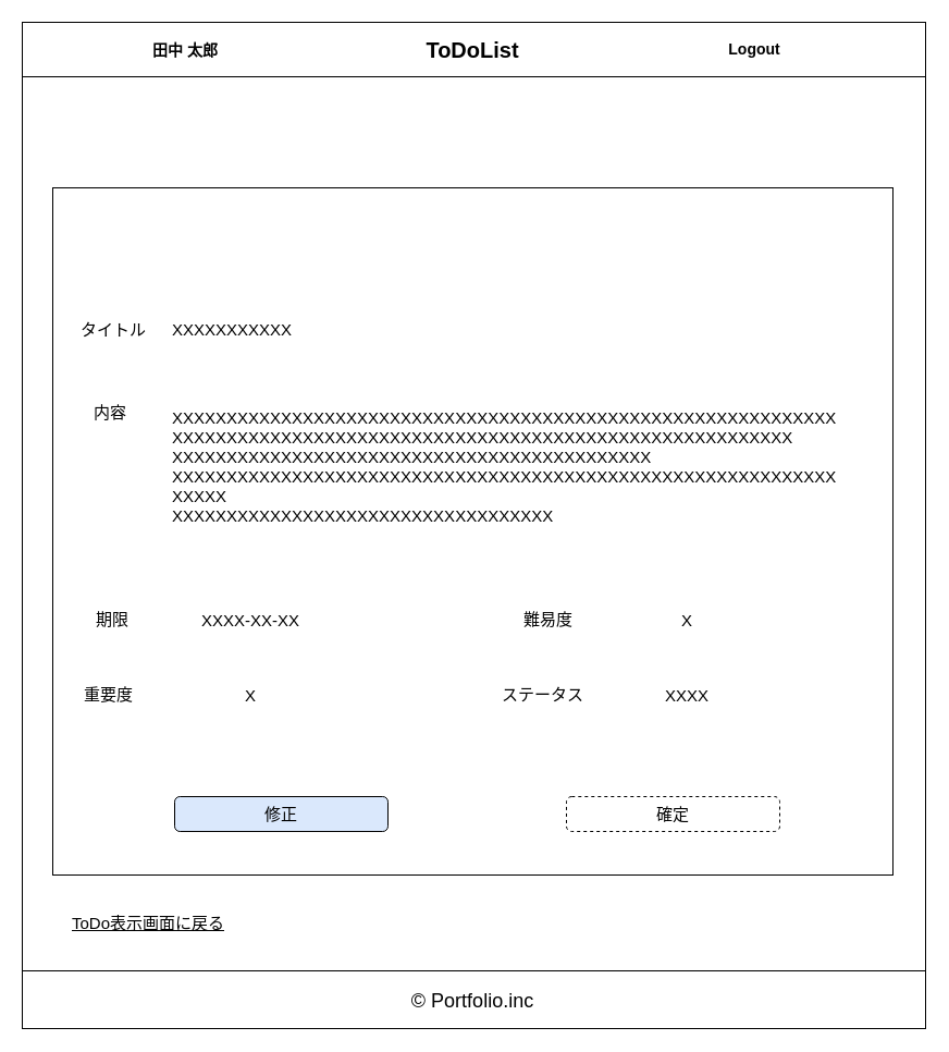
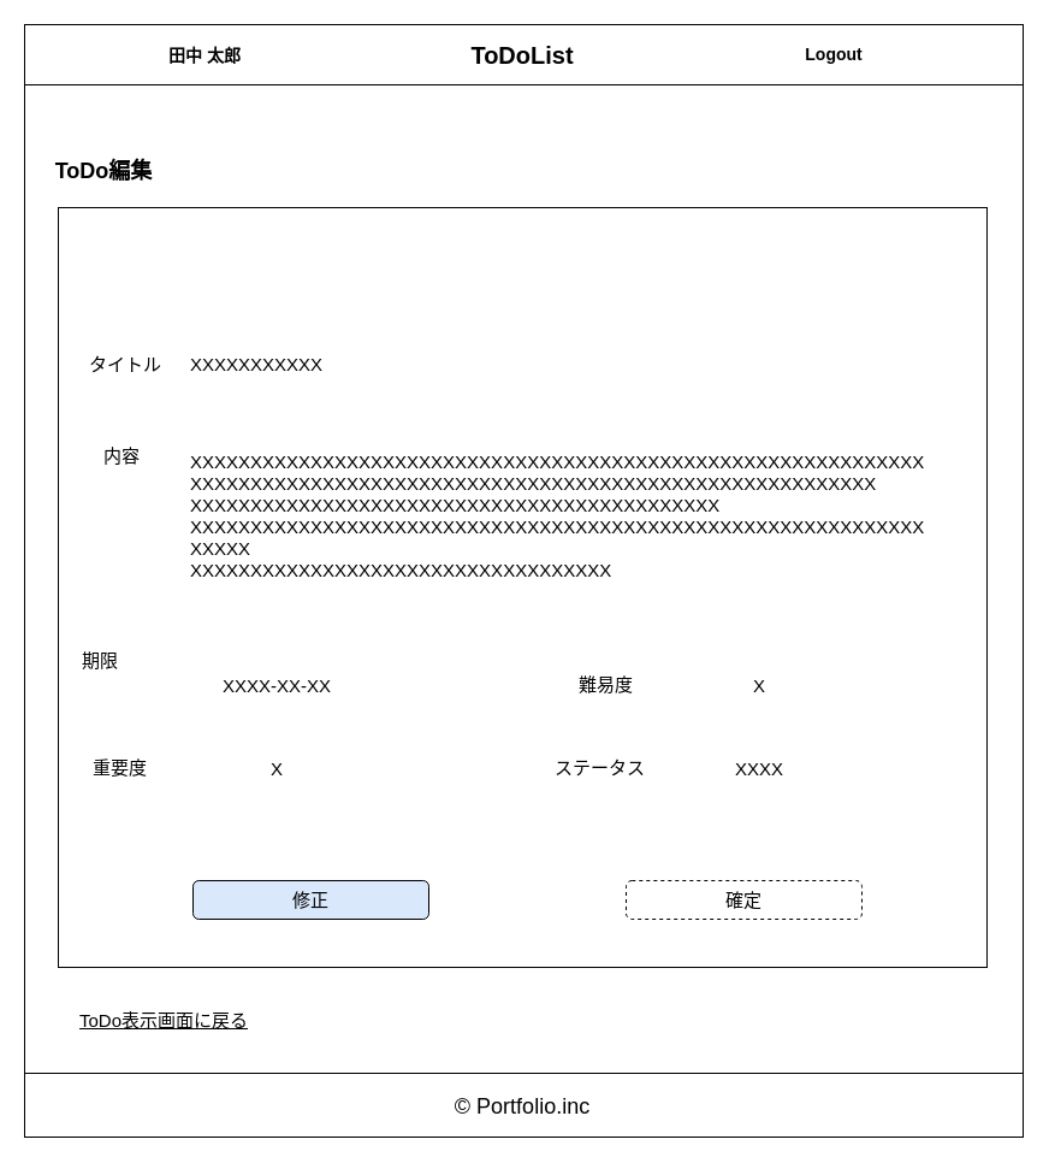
+ <mxCell id="7" value="&lt;font size=&quot;1&quot;&gt;&lt;b style=&quot;font-size: 18px&quot;&gt;ToDo編集&lt;/b&gt;&lt;/font&gt;" style="text;html=1;strokeColor=none;fillColor=none;align=center;verticalAlign=middle;whiteSpace=wrap;rounded=0;fontSize=17;" parent="2" vertex="1"><mxGeometry x="16" y="112" width="100" height="20" as="geometry" /></mxCell>
- <mxCell id="16" value="期限" style="text;html=1;strokeColor=none;fillColor=none;align=left;verticalAlign=middle;whiteSpace=wrap;rounded=0;fontSize=15;" parent="2" vertex="1"><mxGeometry x="66" y="538" width="40" height="20" as="geometry" /></mxCell>
+ <mxCell id="16" value="期限" style="text;html=1;strokeColor=none;fillColor=none;align=left;verticalAlign=middle;whiteSpace=wrap;rounded=0;fontSize=15;" parent="2" vertex="1"><mxGeometry x="46" y="518" width="40" height="20" as="geometry" /></mxCell>
